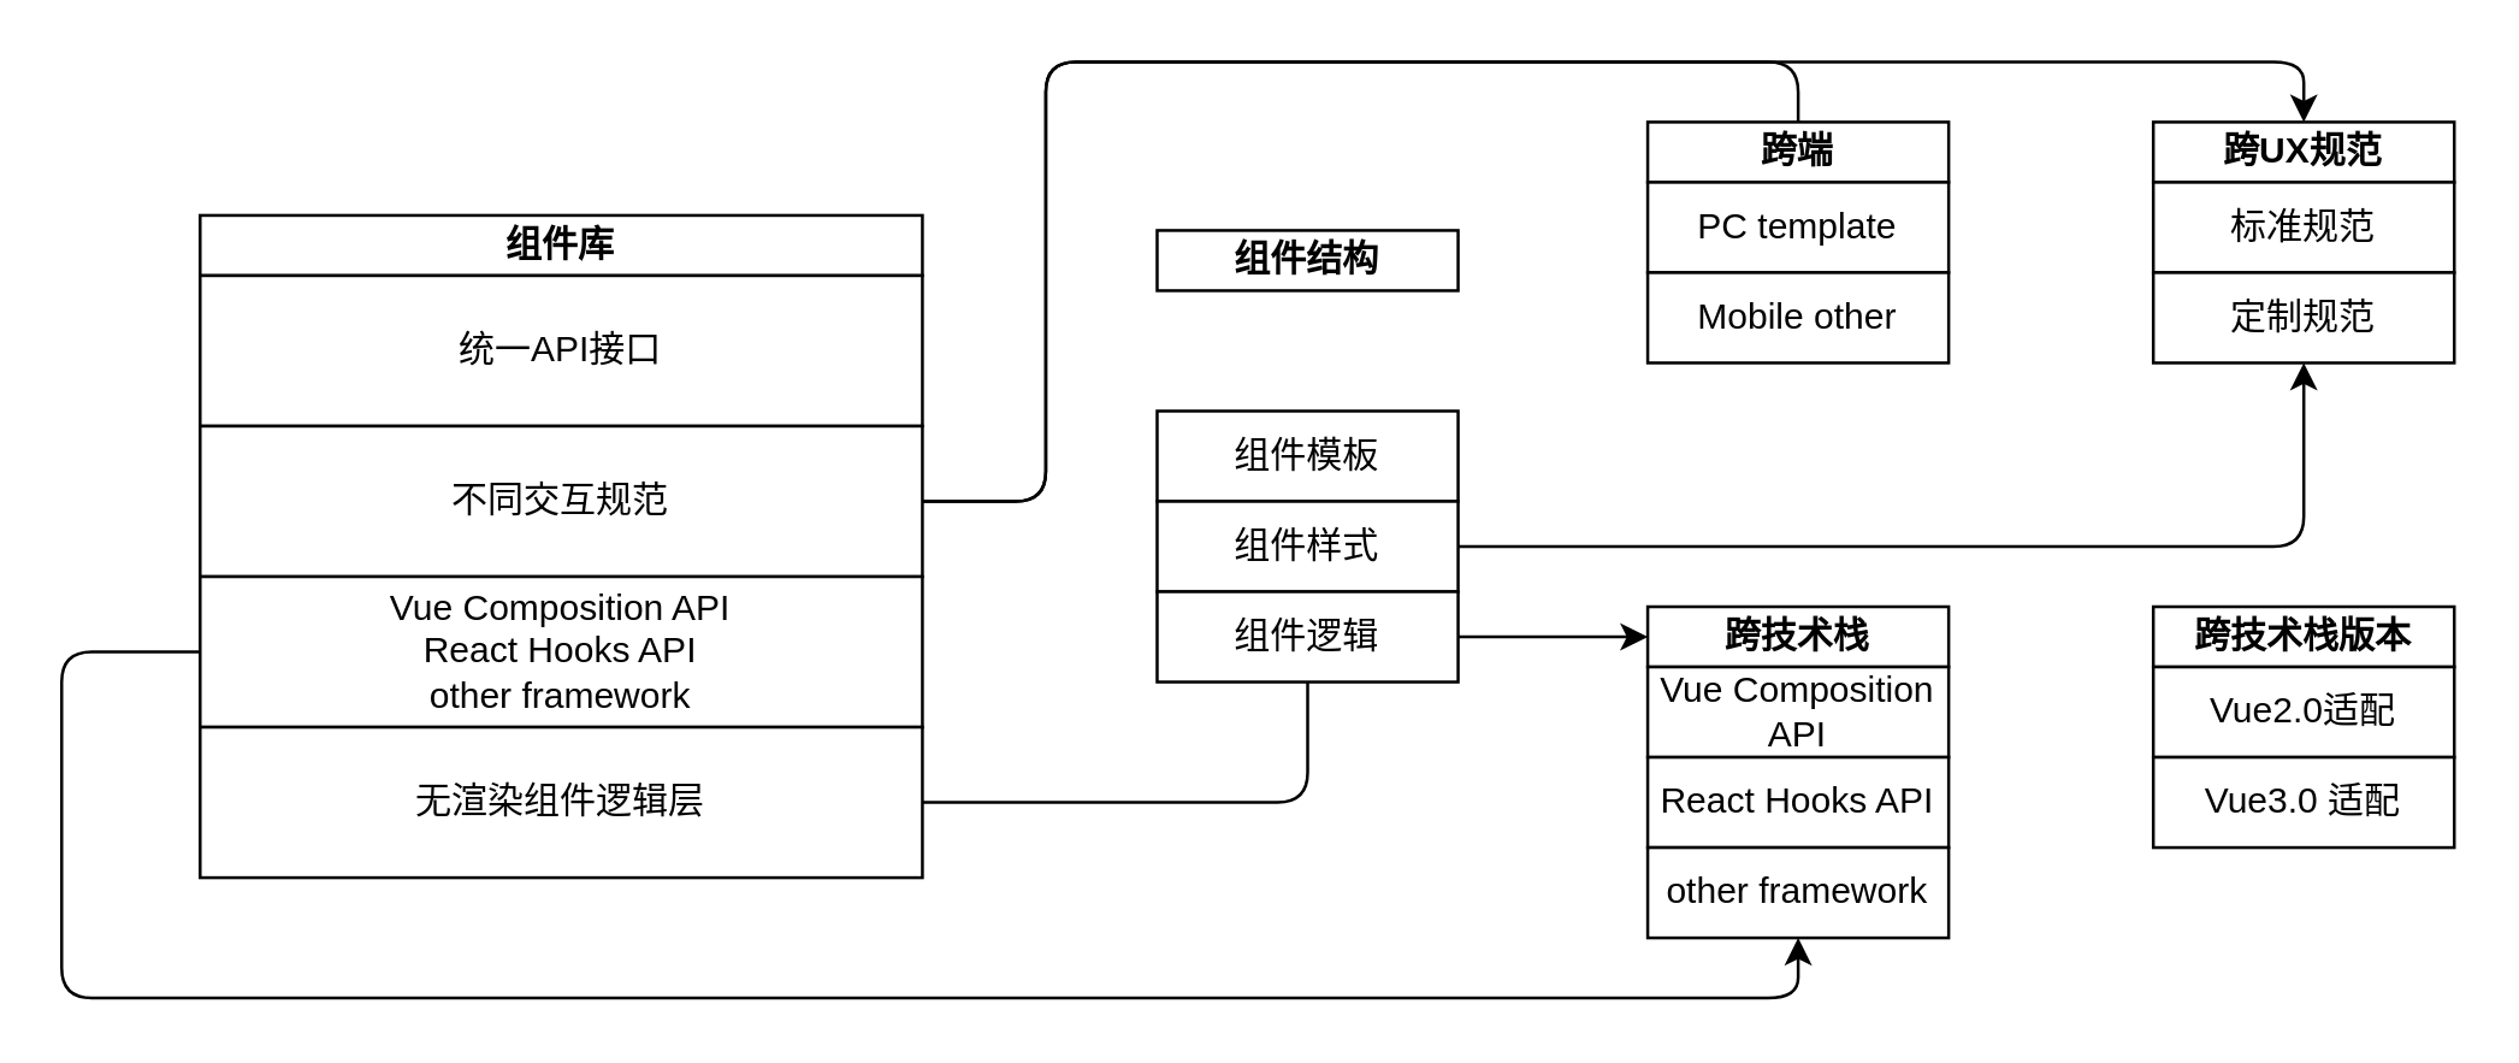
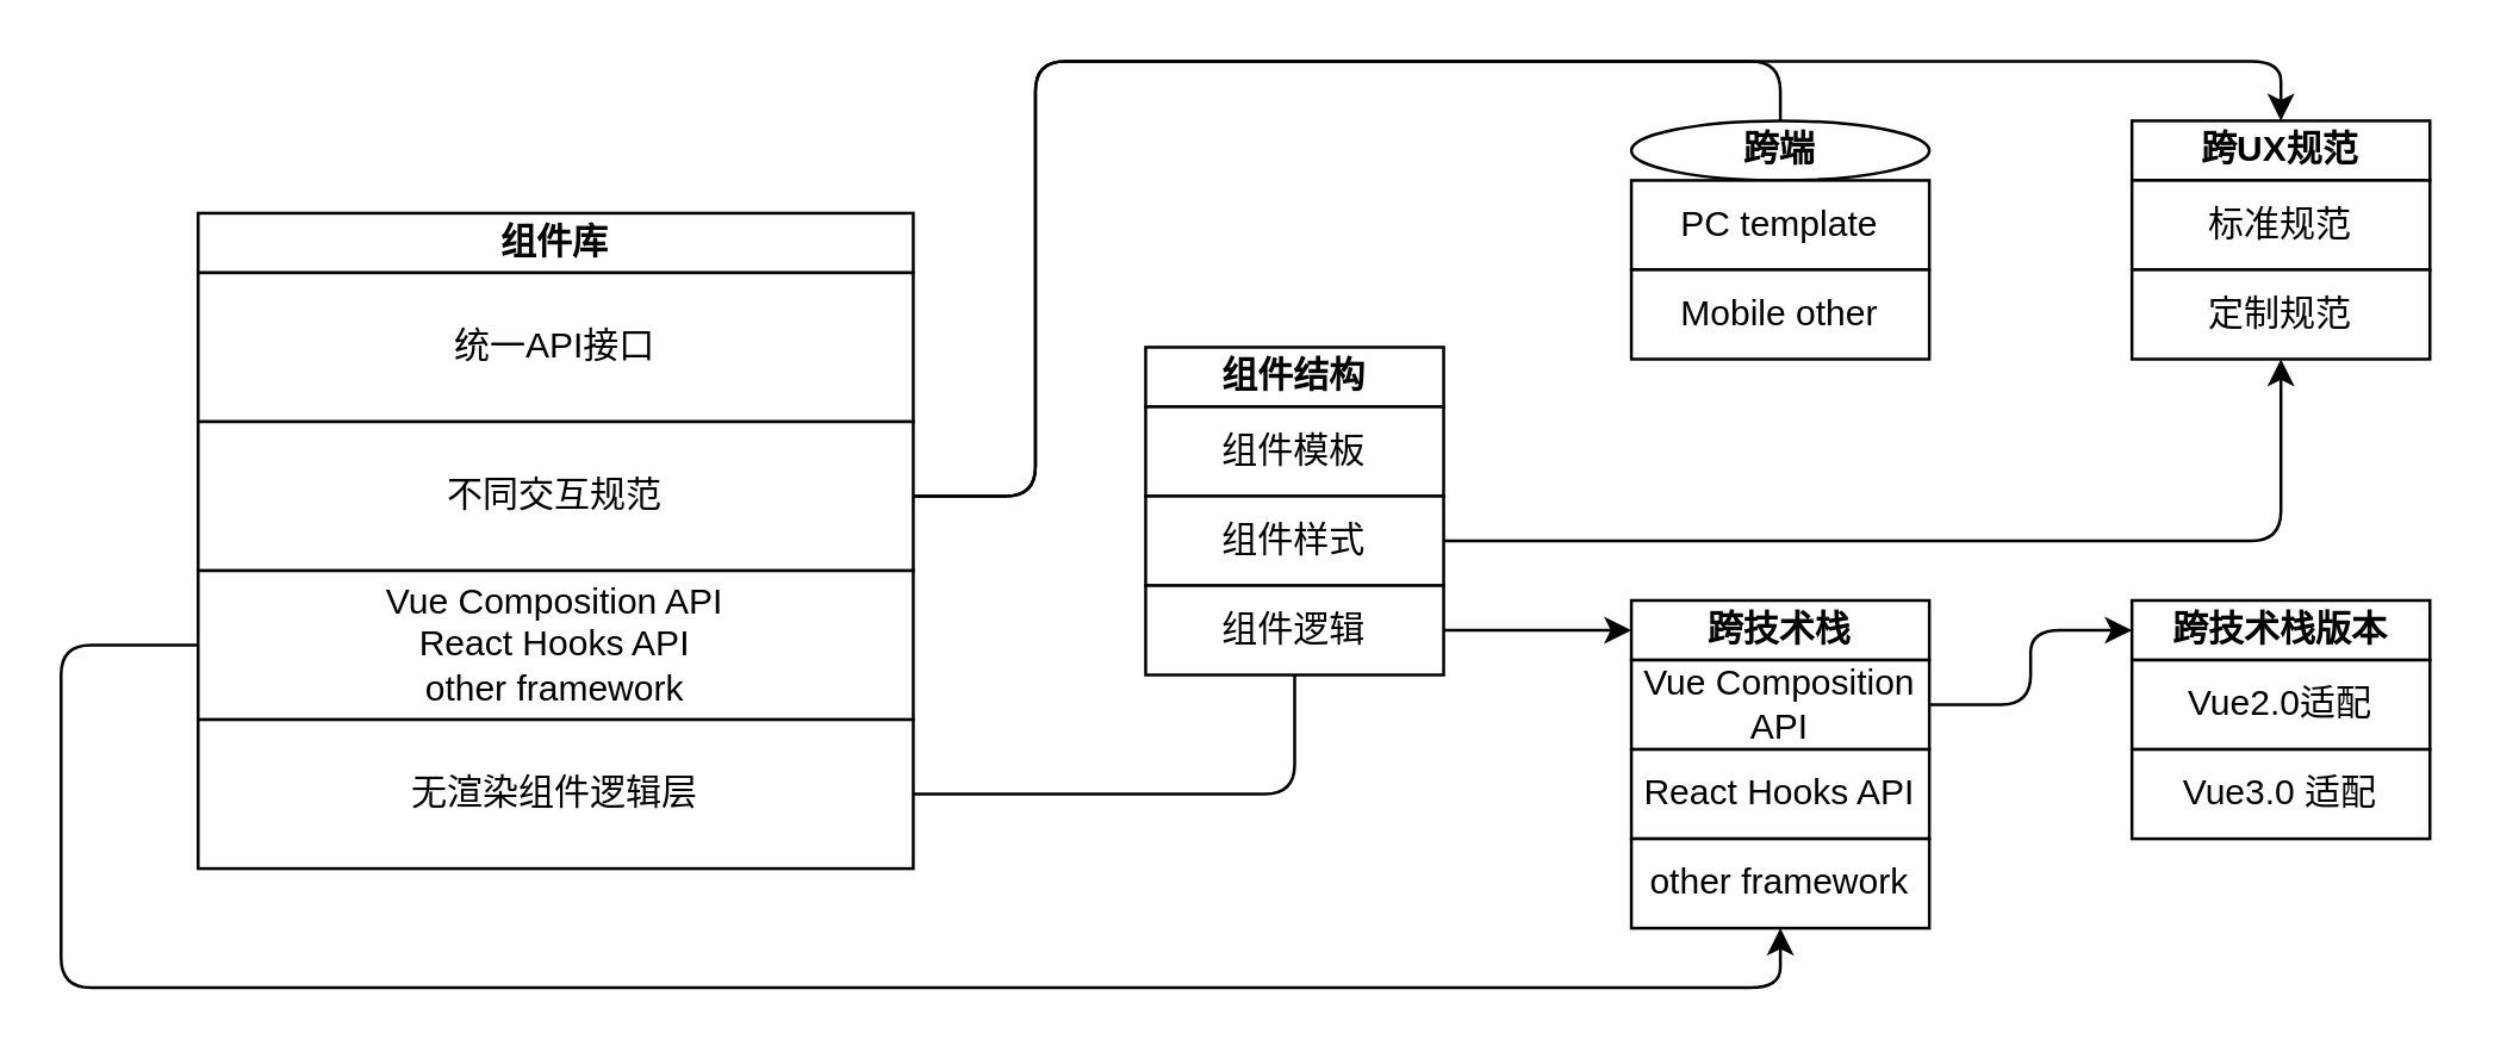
- <mxCell id="17" value="跨端" style="rounded=0;whiteSpace=wrap;html=1;fontStyle=1" vertex="1" parent="1"><mxGeometry x="547" y="40" width="100" height="20" as="geometry" /></mxCell>
+ <mxCell id="17" value="跨端" style="ellipse;whiteSpace=wrap;html=1;fontStyle=1;" vertex="1" parent="1"><mxGeometry x="547" y="40" width="100" height="20" as="geometry" /></mxCell>
- <mxCell id="11" value="组件结构" style="rounded=0;whiteSpace=wrap;html=1;fontStyle=1" vertex="1" parent="1"><mxGeometry x="384" y="76" width="100" height="20" as="geometry" /></mxCell>
+ <mxCell id="11" value="组件结构" style="rounded=0;whiteSpace=wrap;html=1;fontStyle=1" vertex="1" parent="1"><mxGeometry x="384" y="116" width="100" height="20" as="geometry" /></mxCell>
+ <mxCell id="21" style="edgeStyle=orthogonalEdgeStyle;rounded=1;orthogonalLoop=1;jettySize=auto;html=1;curved=0;" edge="1" parent="1" source="22" target="27"><mxGeometry relative="1" as="geometry" /></mxCell>
